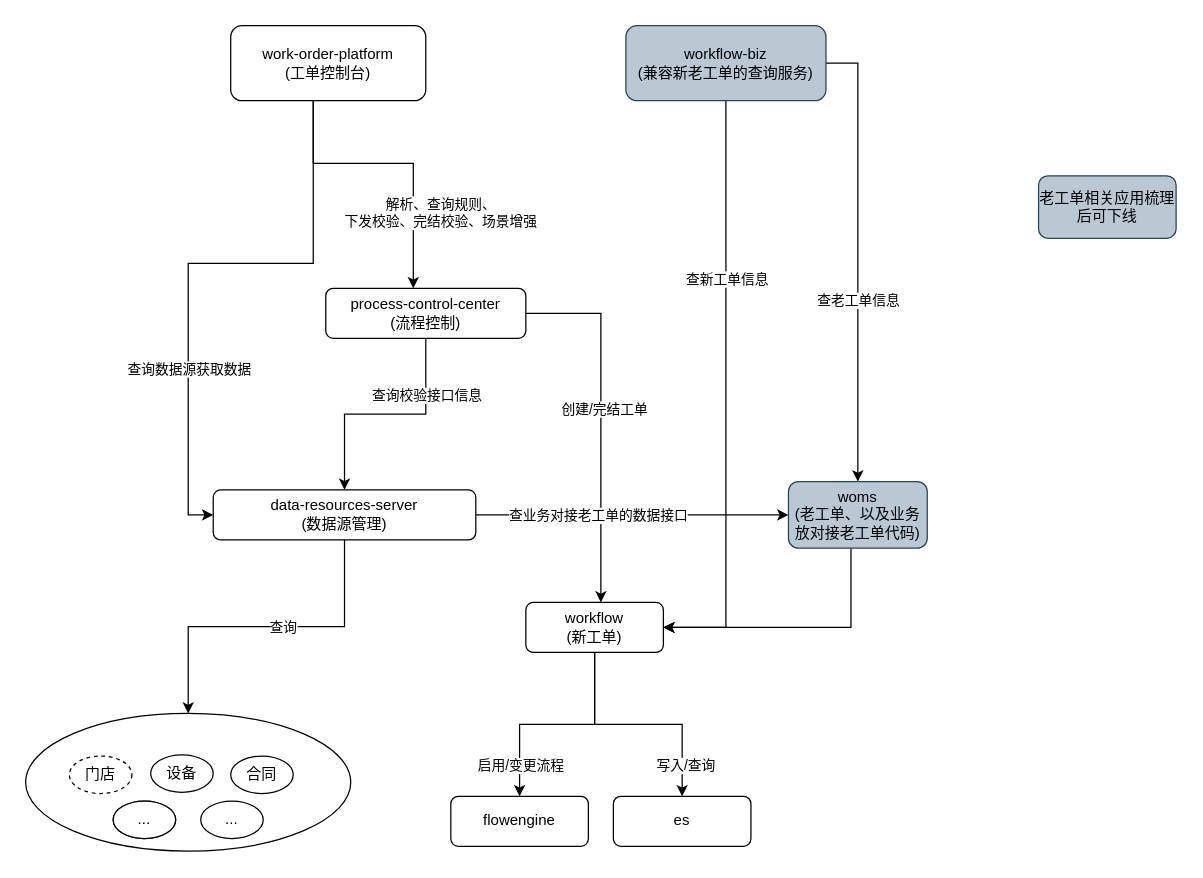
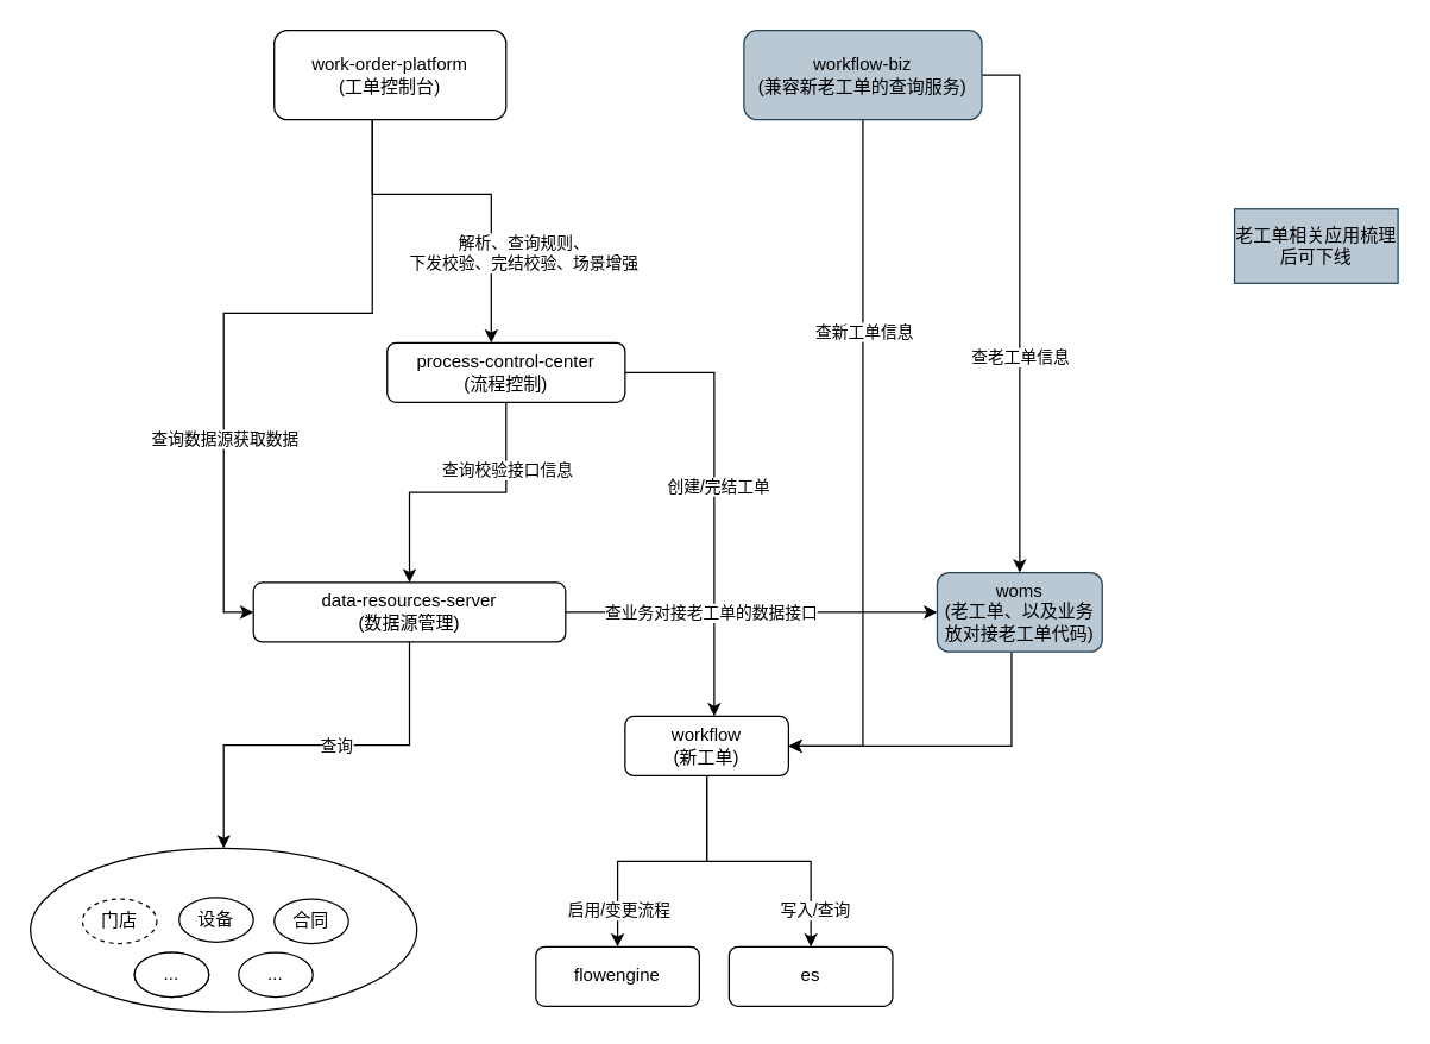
- <mxCell id="38" value="老工单相关应用梳理后可下线" style="rounded=1;whiteSpace=wrap;html=1;fillColor=#bac8d3;strokeColor=#23445d;" vertex="1" parent="1"><mxGeometry x="830" y="140" width="110" height="50" as="geometry" /></mxCell>
+ <mxCell id="38" value="老工单相关应用梳理后可下线" style="whiteSpace=wrap;html=1;fillColor=#bac8d3;strokeColor=#23445d;rounded=0;" vertex="1" parent="1"><mxGeometry x="830" y="140" width="110" height="50" as="geometry" /></mxCell>
